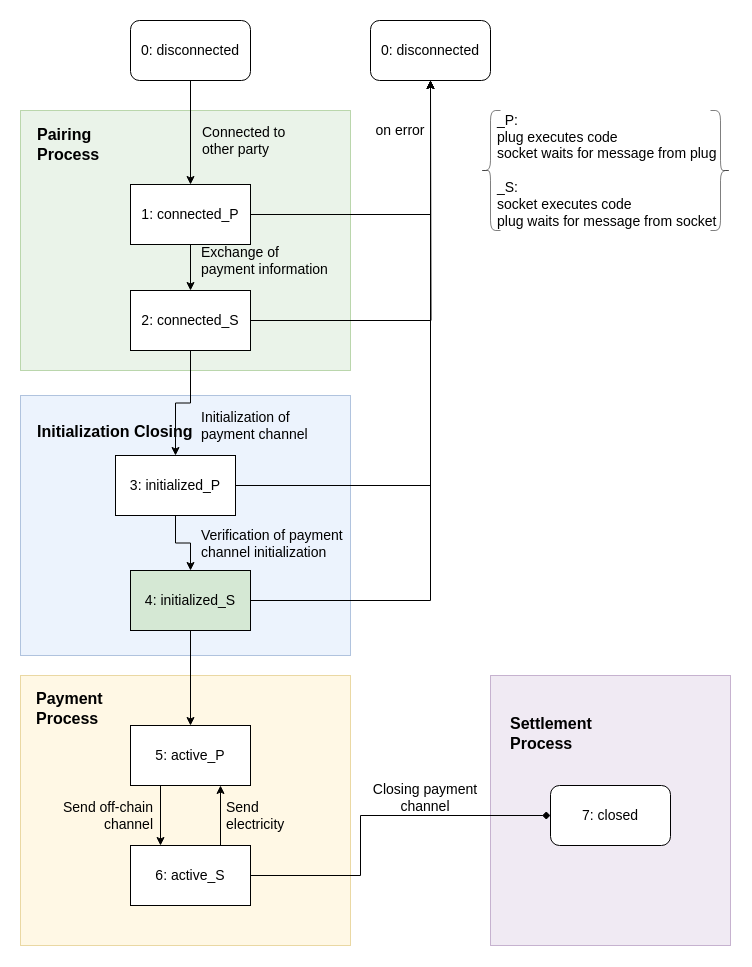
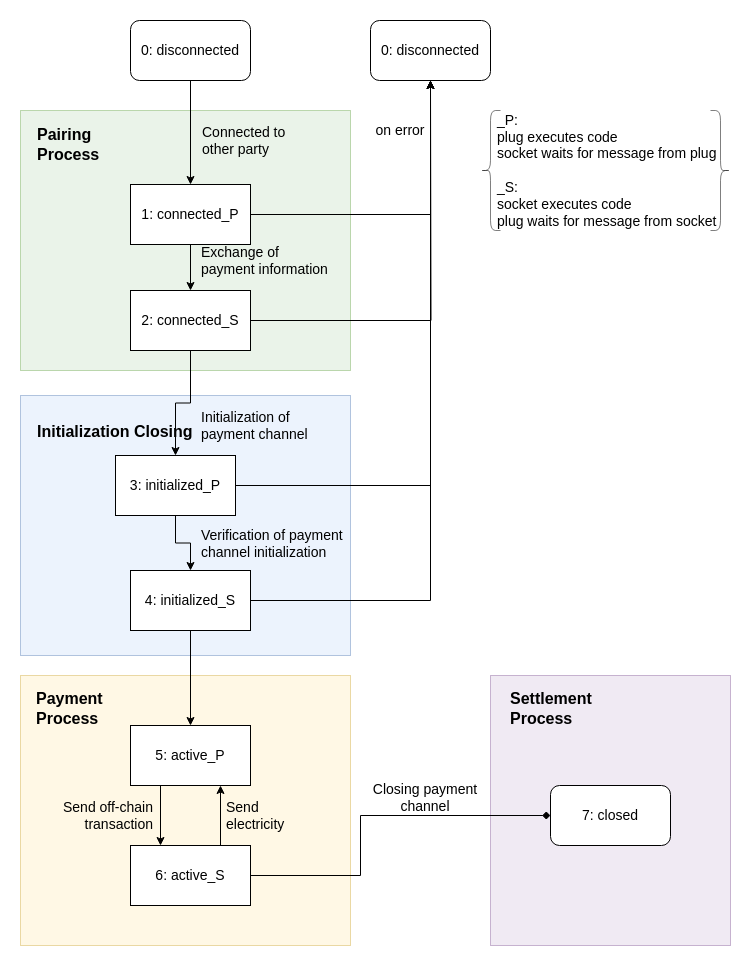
- <mxCell id="19" value="4: initialized_S&lt;br style=&quot;font-size: 14px;&quot;&gt;" style="rounded=0;whiteSpace=wrap;html=1;fontSize=14;fillColor=#d5e8d4;" parent="1" vertex="1"><mxGeometry x="130" y="570" width="120" height="60" as="geometry" /></mxCell>
+ <mxCell id="19" value="4: initialized_S&lt;br style=&quot;font-size: 14px;&quot;&gt;" style="rounded=0;whiteSpace=wrap;html=1;fontSize=14;" parent="1" vertex="1"><mxGeometry x="130" y="570" width="120" height="60" as="geometry" /></mxCell>
- <mxCell id="29" value="&lt;div style=&quot;text-align: left&quot;&gt;&lt;b&gt;&lt;font style=&quot;font-size: 16px&quot;&gt;Settlement Process&lt;/font&gt;&lt;/b&gt;&lt;/div&gt;" style="text;html=1;strokeColor=none;fillColor=none;align=center;verticalAlign=middle;whiteSpace=wrap;rounded=0;fontSize=14;" parent="1" vertex="1"><mxGeometry x="509" y="715" width="140" height="35" as="geometry" /></mxCell>
+ <mxCell id="29" value="&lt;div style=&quot;text-align: left&quot;&gt;&lt;b&gt;&lt;font style=&quot;font-size: 16px&quot;&gt;Settlement Process&lt;/font&gt;&lt;/b&gt;&lt;/div&gt;" style="text;html=1;strokeColor=none;fillColor=none;align=center;verticalAlign=middle;whiteSpace=wrap;rounded=0;fontSize=14;" parent="1" vertex="1"><mxGeometry x="509" y="690" width="140" height="35" as="geometry" /></mxCell>
- <mxCell id="35" value="Send off-chain channel" style="text;html=1;strokeColor=none;fillColor=none;align=right;verticalAlign=middle;whiteSpace=wrap;rounded=0;fontSize=14;" parent="1" vertex="1"><mxGeometry x="50" y="805" width="105" height="20" as="geometry" /></mxCell>
+ <mxCell id="35" value="Send off-chain transaction" style="text;html=1;strokeColor=none;fillColor=none;align=right;verticalAlign=middle;whiteSpace=wrap;rounded=0;fontSize=14;" parent="1" vertex="1"><mxGeometry x="50" y="805" width="105" height="20" as="geometry" /></mxCell>
